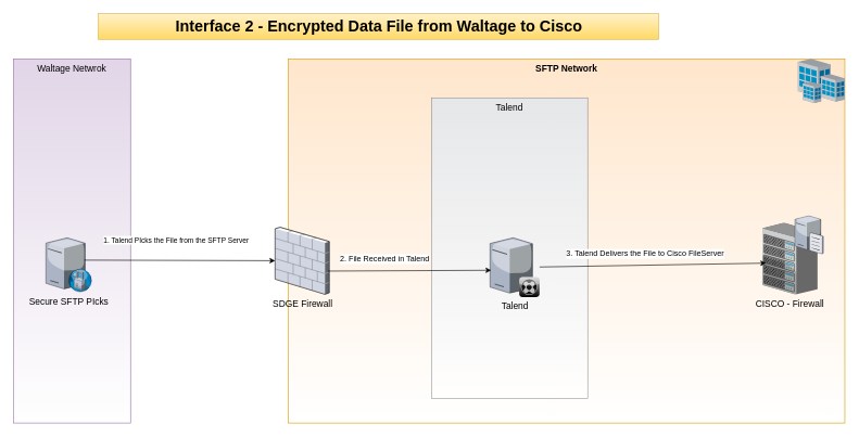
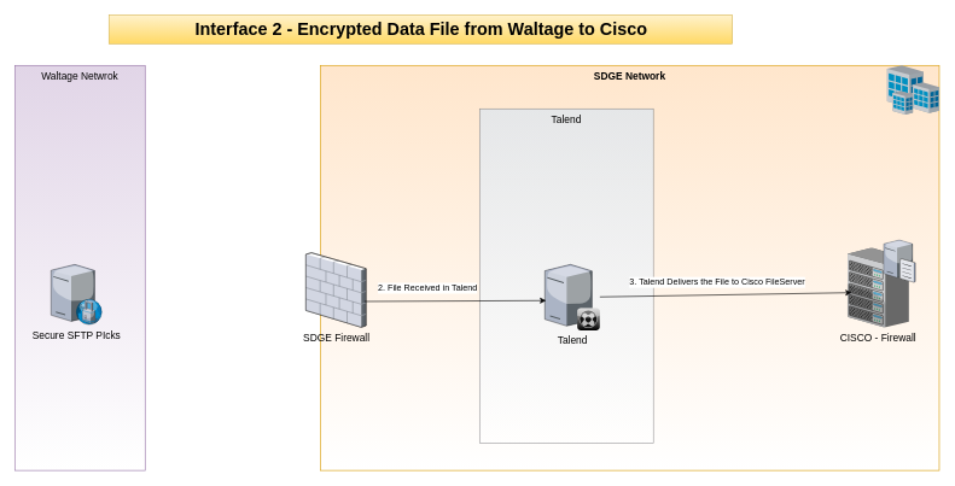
- <mxCell value="&lt;b&gt;SFTP Network&lt;/b&gt;" id="2" style="whiteSpace=wrap;html=1;fillColor=#ffe6cc;fontSize=14;strokeColor=#d79b00;verticalAlign=top;gradientColor=#ffffff;" parent="1" vertex="1"><mxGeometry as="geometry" height="560" width="854.78" y="90" x="442" /></mxCell>
+ <mxCell value="&lt;b&gt;SDGE Network&lt;/b&gt;" id="2" style="whiteSpace=wrap;html=1;fillColor=#ffe6cc;fontSize=14;strokeColor=#d79b00;verticalAlign=top;gradientColor=#ffffff;" parent="1" vertex="1"><mxGeometry as="geometry" height="560" width="854.78" y="90" x="442" /></mxCell>
- <mxCell value="1. Talend PIcks the File from the SFTP Server" id="15" style="endArrow=classic;html=1;exitX=0.836;exitY=0.413;exitDx=0;exitDy=0;exitPerimeter=0;" parent="1" edge="1" target="7" source="8"><mxGeometry as="geometry" height="50" width="50" y="31" x="-0.038" relative="1"><mxPoint as="sourcePoint" y="399" x="192" /><mxPoint as="targetPoint" y="429" x="352" /><mxPoint as="offset" /></mxGeometry></mxCell>
